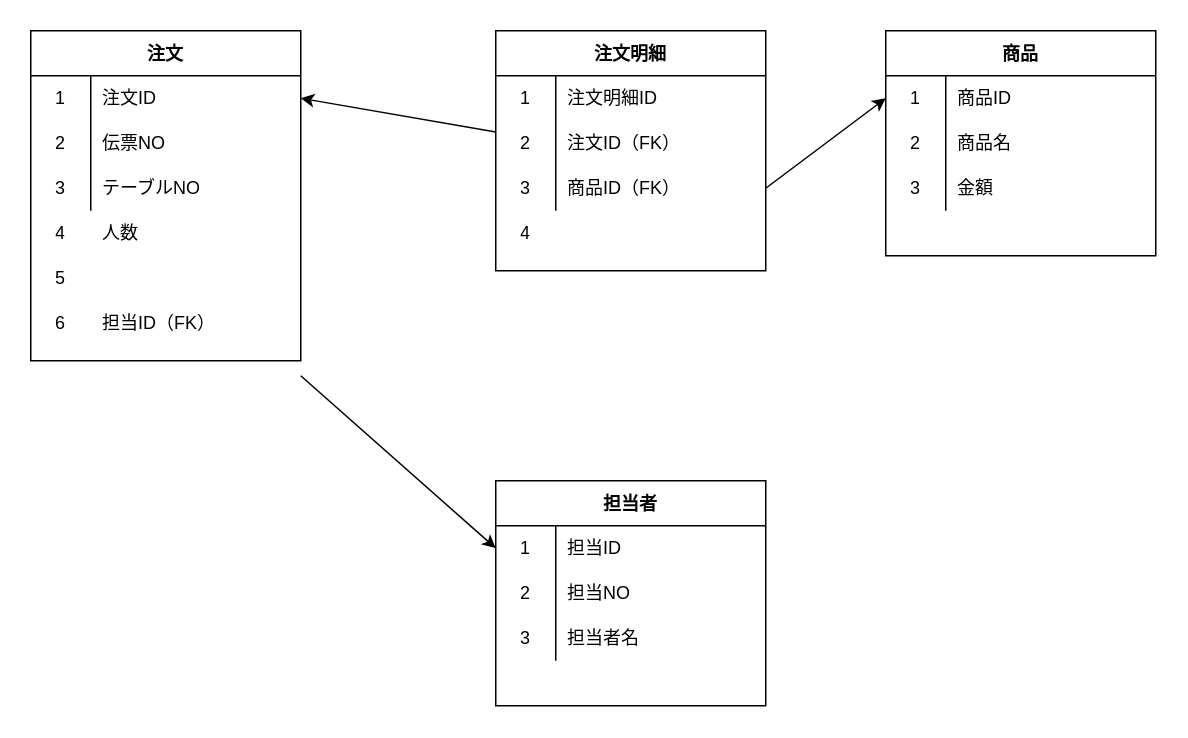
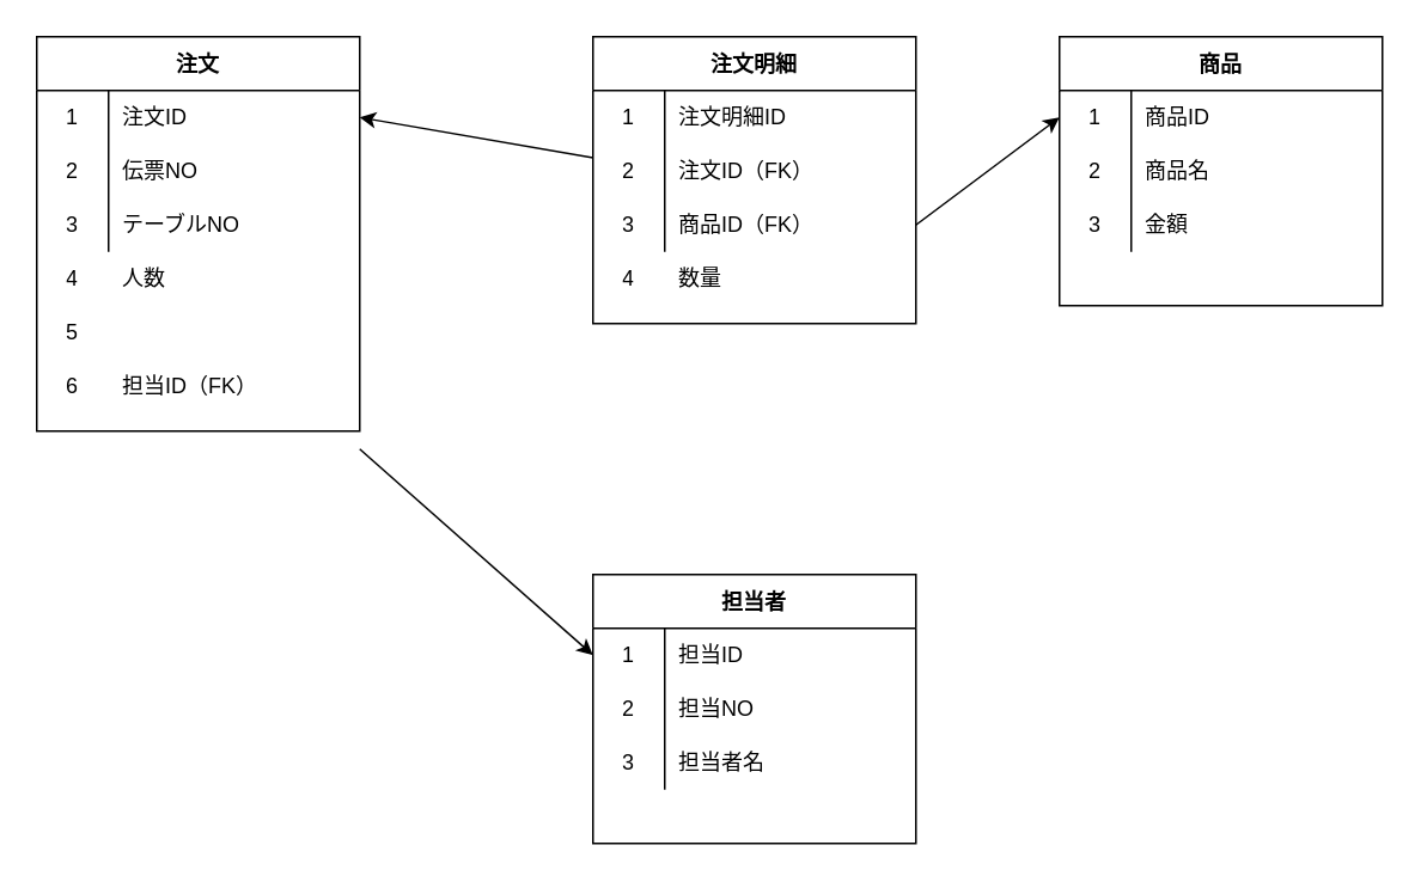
+ <mxCell id="26" value="数量" style="shape=partialRectangle;html=1;whiteSpace=wrap;connectable=0;fillColor=none;top=0;left=0;bottom=0;right=0;align=left;spacingLeft=6;overflow=hidden;" vertex="1" parent="1"><mxGeometry x="370" y="140" width="140" height="30" as="geometry"><mxRectangle width="140" height="30" as="alternateBounds" /></mxGeometry></mxCell>
